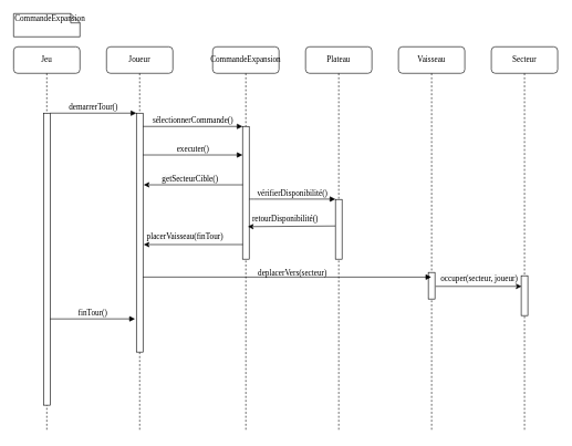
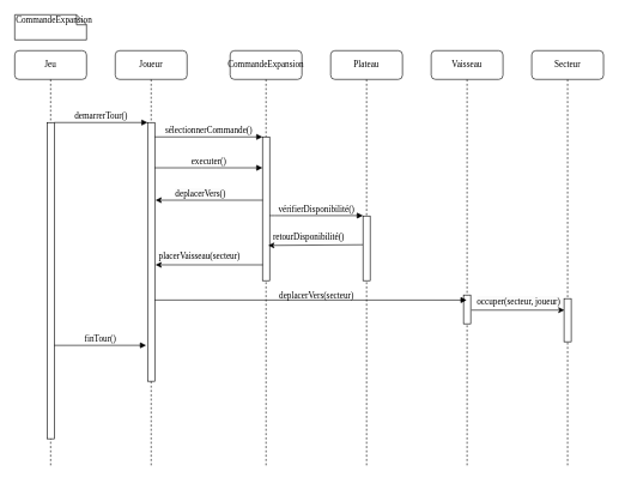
- <mxCell id="22" value="&lt;span style=&quot;color: rgb(0, 0, 0); font-family: Verdana; font-size: 12px; font-style: normal; font-variant-ligatures: normal; font-variant-caps: normal; font-weight: 400; letter-spacing: normal; orphans: 2; text-align: center; text-indent: 0px; text-transform: none; widows: 2; word-spacing: 0px; -webkit-text-stroke-width: 0px; white-space: nowrap; background-color: rgb(251, 251, 251); text-decoration-thickness: initial; text-decoration-style: initial; text-decoration-color: initial; display: inline !important; float: none;&quot;&gt;getSecteurCible()&lt;/span&gt;" style="text;whiteSpace=wrap;html=1;" parent="1" vertex="1"><mxGeometry x="242" y="255" width="100" height="40" as="geometry" /></mxCell>
+ <mxCell id="22" value="&lt;span style=&quot;color: rgb(0, 0, 0); font-family: Verdana; font-size: 12px; font-style: normal; font-variant-ligatures: normal; font-variant-caps: normal; font-weight: 400; letter-spacing: normal; orphans: 2; text-align: center; text-indent: 0px; text-transform: none; widows: 2; word-spacing: 0px; -webkit-text-stroke-width: 0px; white-space: nowrap; background-color: rgb(251, 251, 251); text-decoration-thickness: initial; text-decoration-style: initial; text-decoration-color: initial; display: inline !important; float: none;&quot;&gt;deplacerVers()&lt;/span&gt;" style="text;whiteSpace=wrap;html=1;" parent="1" vertex="1"><mxGeometry x="242" y="255" width="100" height="40" as="geometry" /></mxCell>
- <mxCell id="25" value="&lt;span style=&quot;color: rgb(0, 0, 0); font-family: Verdana; font-size: 12px; font-style: normal; font-variant-ligatures: normal; font-variant-caps: normal; font-weight: 400; letter-spacing: normal; orphans: 2; text-align: center; text-indent: 0px; text-transform: none; widows: 2; word-spacing: 0px; -webkit-text-stroke-width: 0px; white-space: nowrap; background-color: rgb(251, 251, 251); text-decoration-thickness: initial; text-decoration-style: initial; text-decoration-color: initial; display: inline !important; float: none;&quot;&gt;placerVaisseau(finTour)&lt;/span&gt;" style="text;whiteSpace=wrap;html=1;" parent="1" vertex="1"><mxGeometry x="219" y="343" width="160" height="40" as="geometry" /></mxCell>
+ <mxCell id="25" value="&lt;span style=&quot;color: rgb(0, 0, 0); font-family: Verdana; font-size: 12px; font-style: normal; font-variant-ligatures: normal; font-variant-caps: normal; font-weight: 400; letter-spacing: normal; orphans: 2; text-align: center; text-indent: 0px; text-transform: none; widows: 2; word-spacing: 0px; -webkit-text-stroke-width: 0px; white-space: nowrap; background-color: rgb(251, 251, 251); text-decoration-thickness: initial; text-decoration-style: initial; text-decoration-color: initial; display: inline !important; float: none;&quot;&gt;placerVaisseau(secteur)&lt;/span&gt;" style="text;whiteSpace=wrap;html=1;" parent="1" vertex="1"><mxGeometry x="219" y="343" width="160" height="40" as="geometry" /></mxCell>
